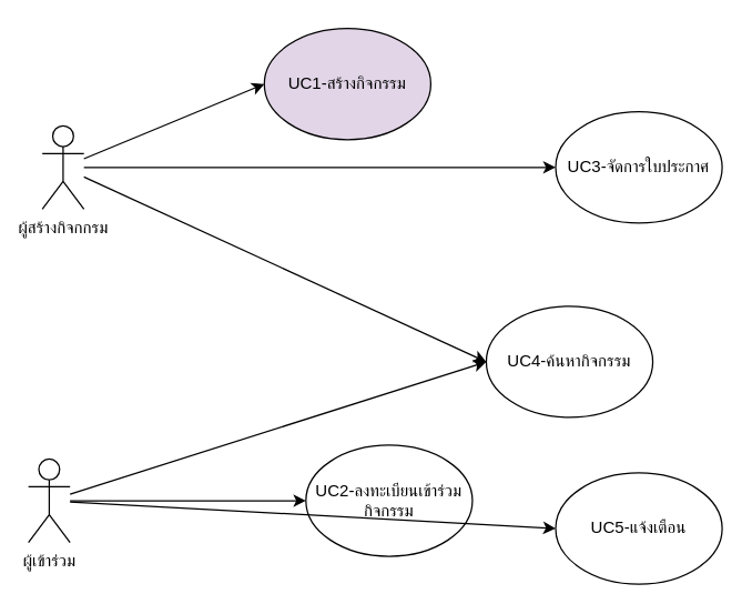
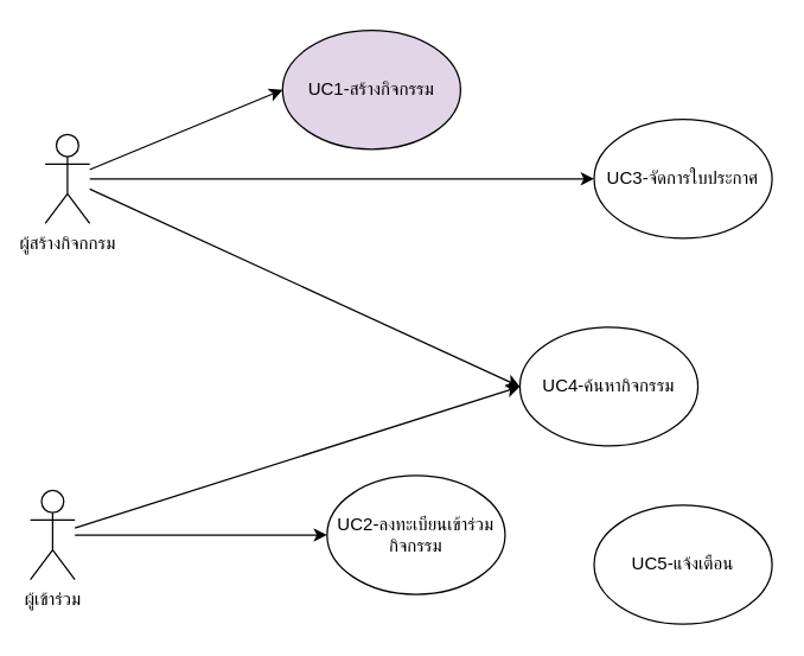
- <mxCell id="13" style="edgeStyle=none;html=1;entryX=0;entryY=0.5;entryDx=0;entryDy=0;" edge="1" parent="1" source="14" target="6"><mxGeometry relative="1" as="geometry" /></mxCell>
